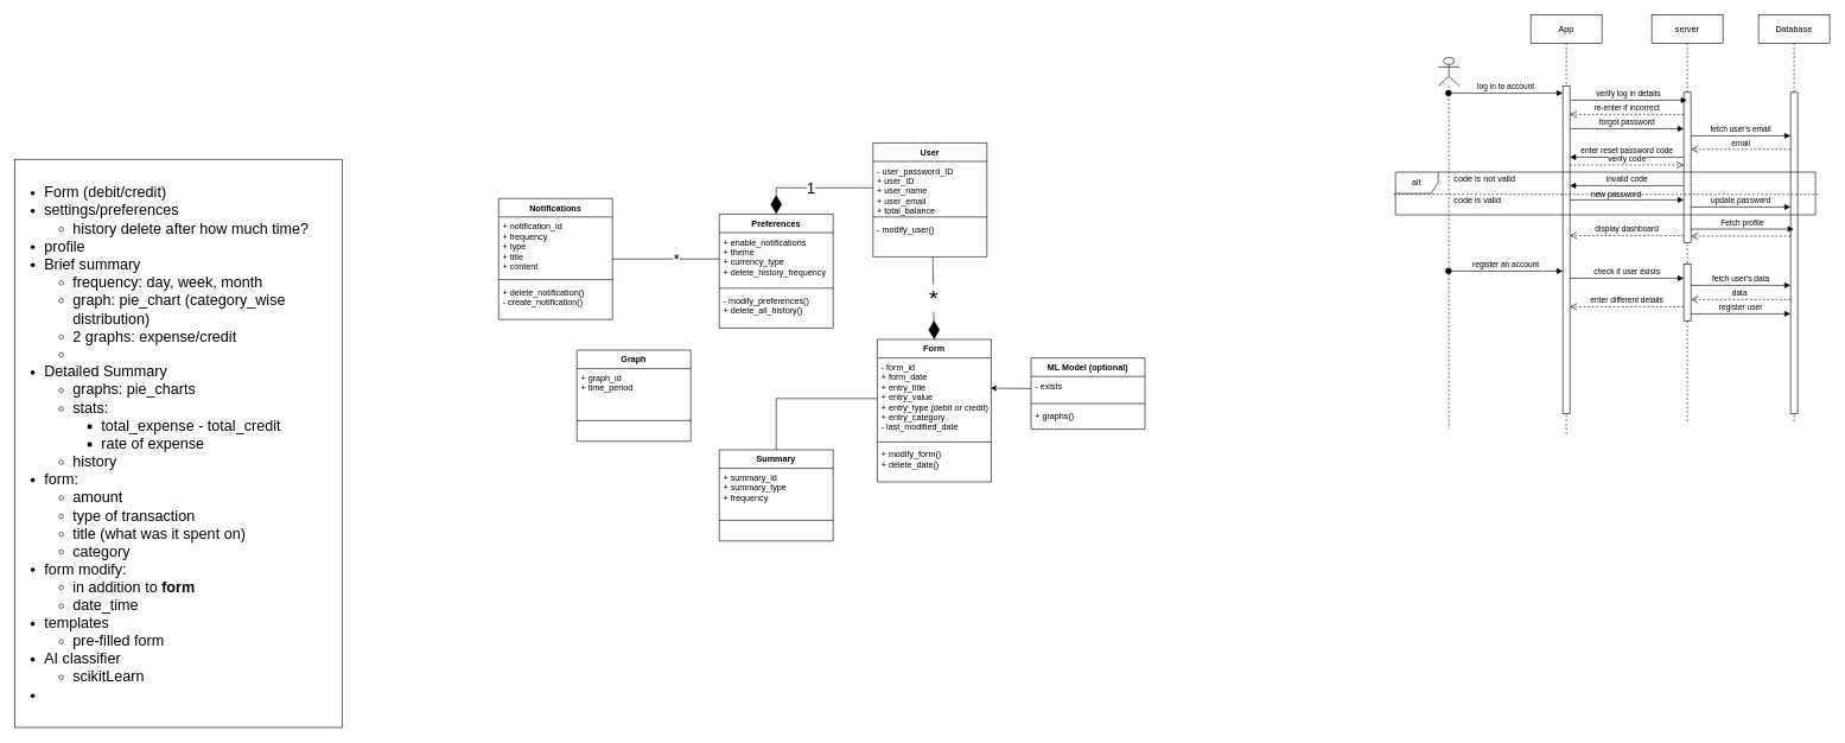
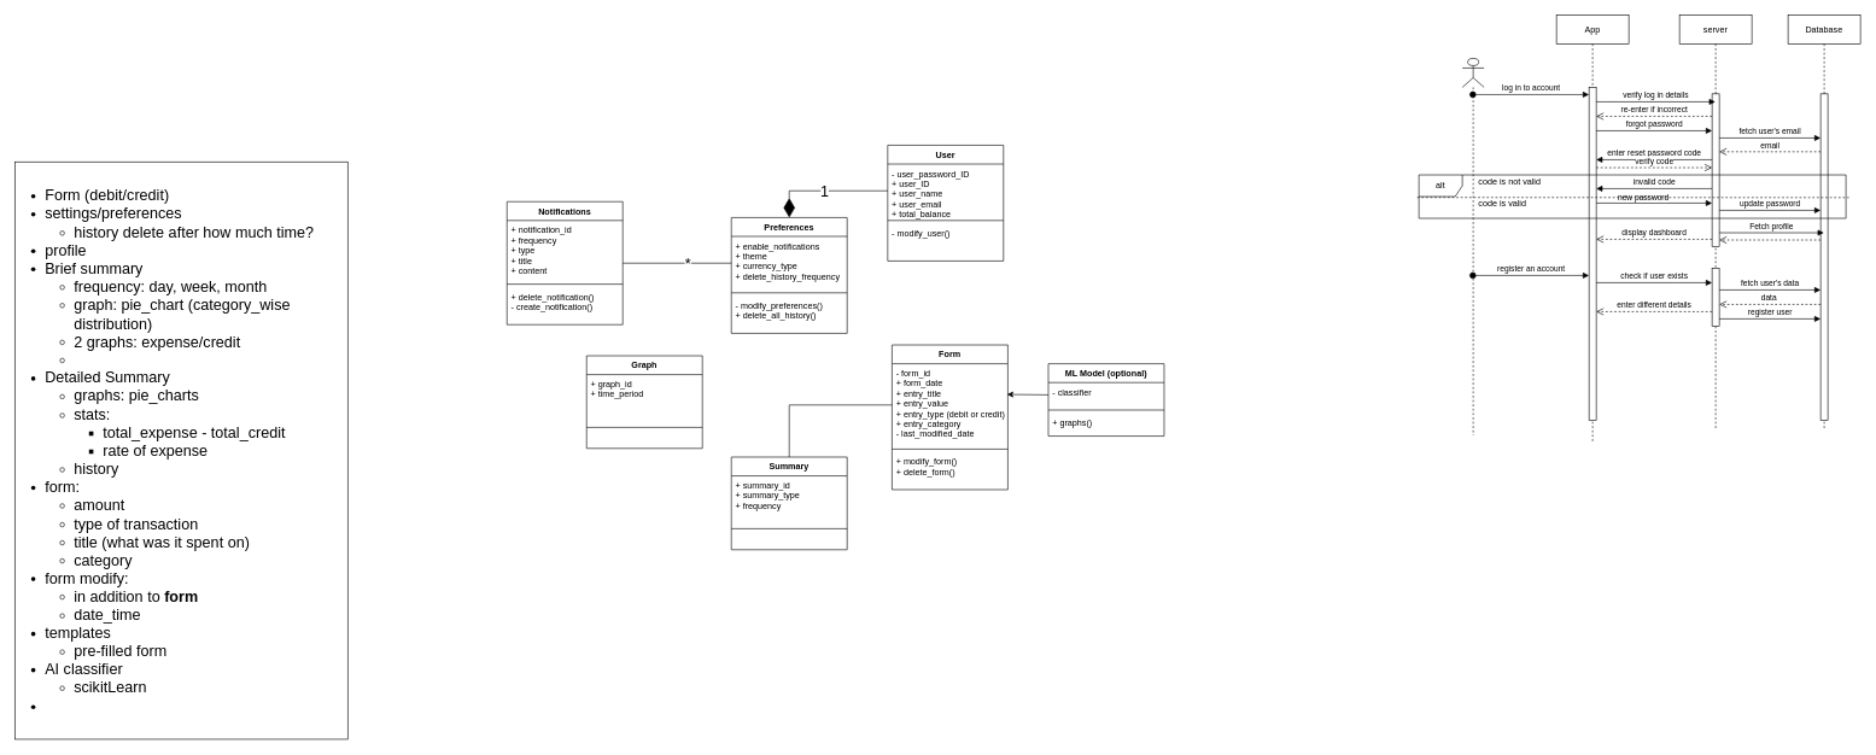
- <mxCell id="17" value="&lt;font style=&quot;font-size: 32px;&quot;&gt;*&lt;/font&gt;" style="endArrow=diamondThin;endFill=1;endSize=24;html=1;rounded=0;exitX=0.525;exitY=1;exitDx=0;exitDy=0;exitPerimeter=0;entryX=0.5;entryY=0;entryDx=0;entryDy=0;" parent="1" source="8" target="9" edge="1"><mxGeometry width="160" relative="1" as="geometry"><mxPoint x="1290" y="381" as="sourcePoint" /><mxPoint x="1450" y="381" as="targetPoint" /></mxGeometry></mxCell>
- <mxCell id="14" value="- exists" style="text;strokeColor=none;fillColor=none;align=left;verticalAlign=top;spacingLeft=4;spacingRight=4;overflow=hidden;rotatable=0;points=[[0,0.5],[1,0.5]];portConstraint=eastwest;" parent="13" vertex="1"><mxGeometry y="26" width="160" height="34" as="geometry" /></mxCell>
+ <mxCell id="14" value="- classifier" style="text;strokeColor=none;fillColor=none;align=left;verticalAlign=top;spacingLeft=4;spacingRight=4;overflow=hidden;rotatable=0;points=[[0,0.5],[1,0.5]];portConstraint=eastwest;" parent="13" vertex="1"><mxGeometry y="26" width="160" height="34" as="geometry" /></mxCell>
- <mxCell id="12" value="+ modify_form()&#10;+ delete_date()" style="text;strokeColor=none;fillColor=none;align=left;verticalAlign=top;spacingLeft=4;spacingRight=4;overflow=hidden;rotatable=0;points=[[0,0.5],[1,0.5]];portConstraint=eastwest;" parent="9" vertex="1"><mxGeometry y="148" width="160" height="52" as="geometry" /></mxCell>
+ <mxCell id="12" value="+ modify_form()&#10;+ delete_form()" style="text;strokeColor=none;fillColor=none;align=left;verticalAlign=top;spacingLeft=4;spacingRight=4;overflow=hidden;rotatable=0;points=[[0,0.5],[1,0.5]];portConstraint=eastwest;" parent="9" vertex="1"><mxGeometry y="148" width="160" height="52" as="geometry" /></mxCell>
